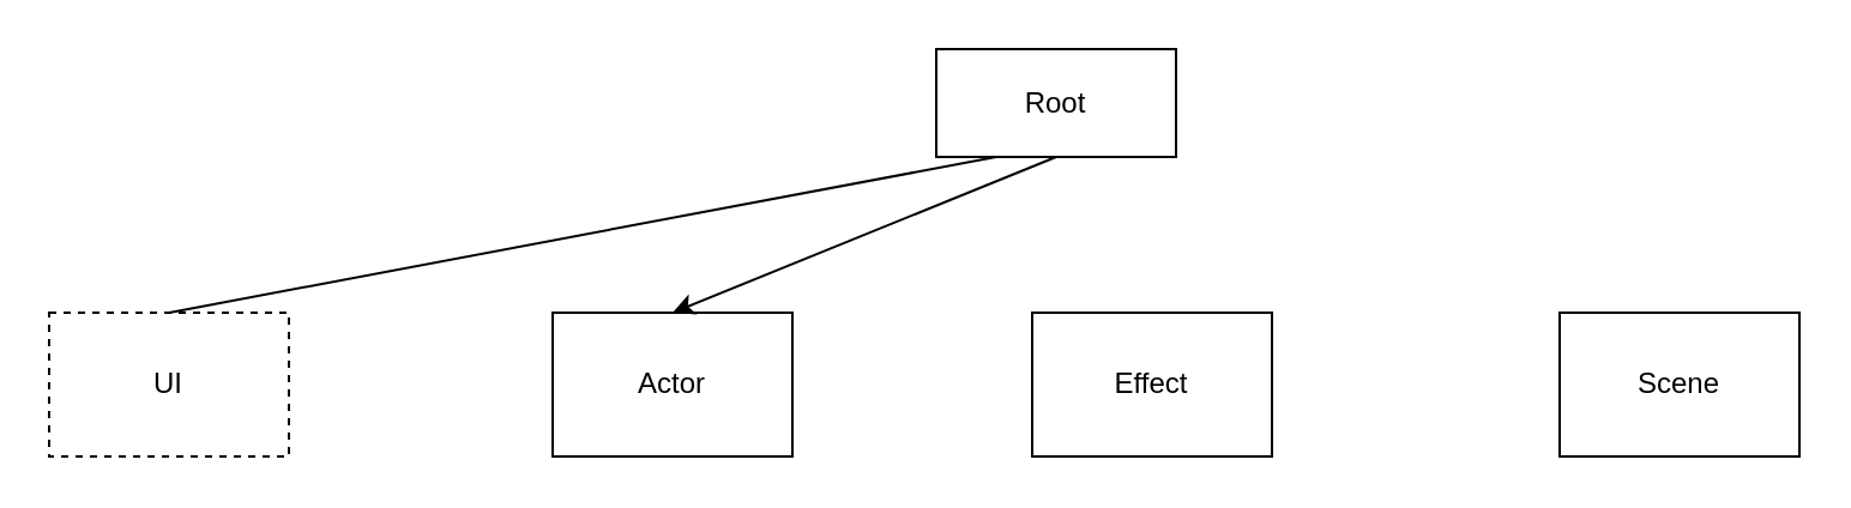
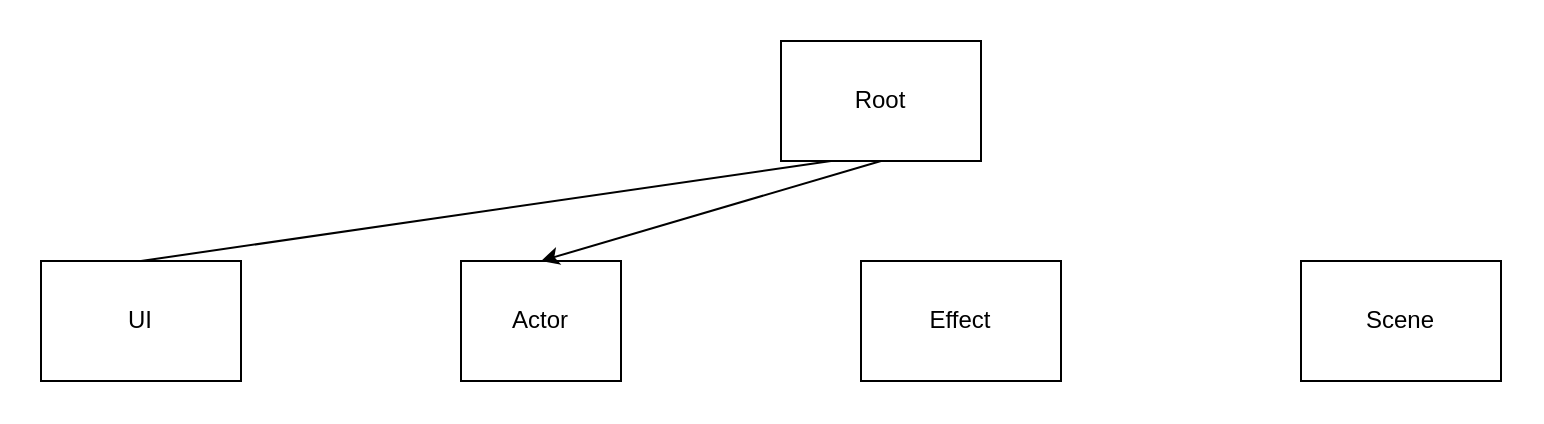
- <mxCell id="4" value="Root" style="whiteSpace=wrap;html=1;align=center;verticalAlign=middle;container=1;recursiveResize=0;treeFolding=1;treeMoving=1;" vertex="1" parent="1"><mxGeometry x="390" y="20" width="100" height="45" as="geometry" /></mxCell>
+ <mxCell id="4" value="Root" style="whiteSpace=wrap;html=1;align=center;verticalAlign=middle;container=1;recursiveResize=0;treeFolding=1;treeMoving=1;" vertex="1" parent="1"><mxGeometry x="390" y="20" width="100" height="60" as="geometry" /></mxCell>
- <mxCell id="2" value="UI" style="whiteSpace=wrap;html=1;align=center;verticalAlign=middle;container=1;recursiveResize=0;treeFolding=1;treeMoving=1;dashed=1;" vertex="1" parent="1"><mxGeometry x="20" y="130" width="100" height="60" as="geometry" /></mxCell>
+ <mxCell id="2" value="UI" style="whiteSpace=wrap;html=1;align=center;verticalAlign=middle;container=1;recursiveResize=0;treeFolding=1;treeMoving=1;" vertex="1" parent="1"><mxGeometry x="20" y="130" width="100" height="60" as="geometry" /></mxCell>
- <mxCell id="5" value="Actor" style="whiteSpace=wrap;html=1;align=center;verticalAlign=middle;container=1;recursiveResize=0;treeFolding=1;treeMoving=1;" vertex="1" parent="1"><mxGeometry x="230" y="130" width="100" height="60" as="geometry" /></mxCell>
+ <mxCell id="5" value="Actor" style="whiteSpace=wrap;html=1;align=center;verticalAlign=middle;container=1;recursiveResize=0;treeFolding=1;treeMoving=1;" vertex="1" parent="1"><mxGeometry x="230" y="130" width="80" height="60" as="geometry" /></mxCell>
